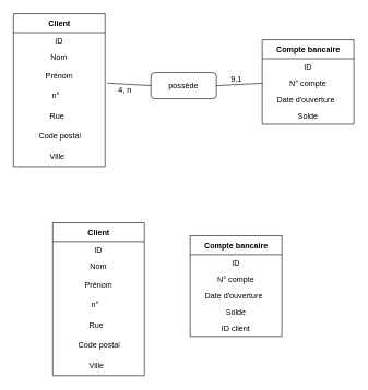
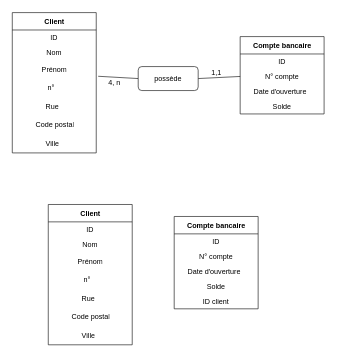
- <mxCell id="19" value="9,1" style="text;html=1;resizable=0;autosize=1;align=center;verticalAlign=middle;points=[];fillColor=none;strokeColor=none;rounded=0;" vertex="1" parent="1"><mxGeometry x="345" y="110" width="30" height="20" as="geometry" /></mxCell>
+ <mxCell id="19" value="1,1" style="text;html=1;resizable=0;autosize=1;align=center;verticalAlign=middle;points=[];fillColor=none;strokeColor=none;rounded=0;" vertex="1" parent="1"><mxGeometry x="345" y="110" width="30" height="20" as="geometry" /></mxCell>
